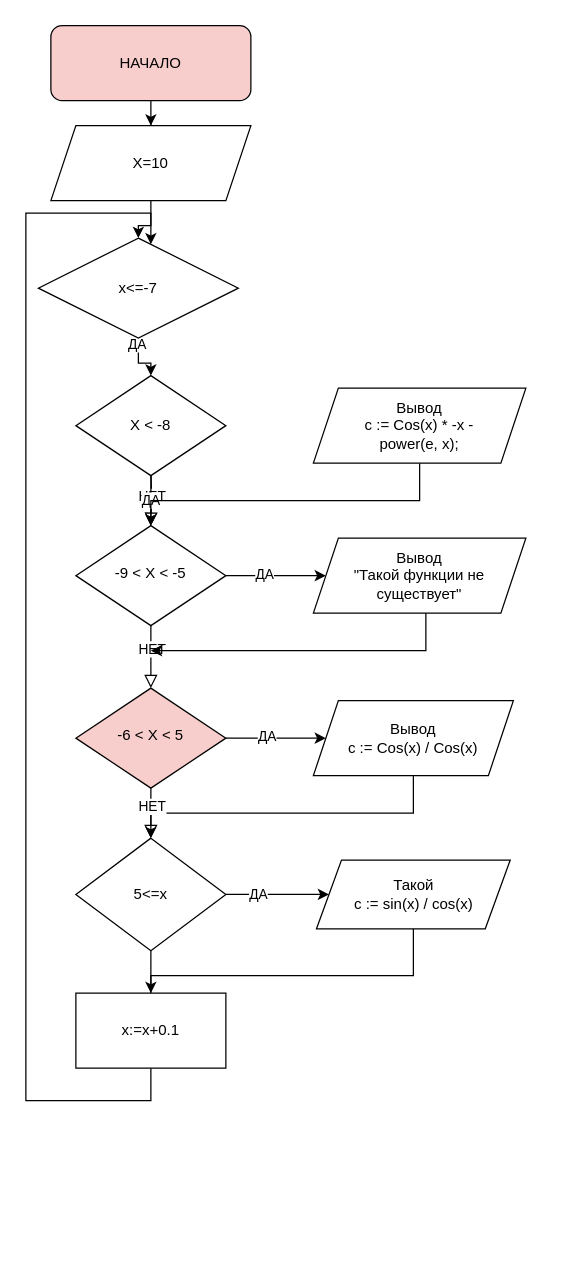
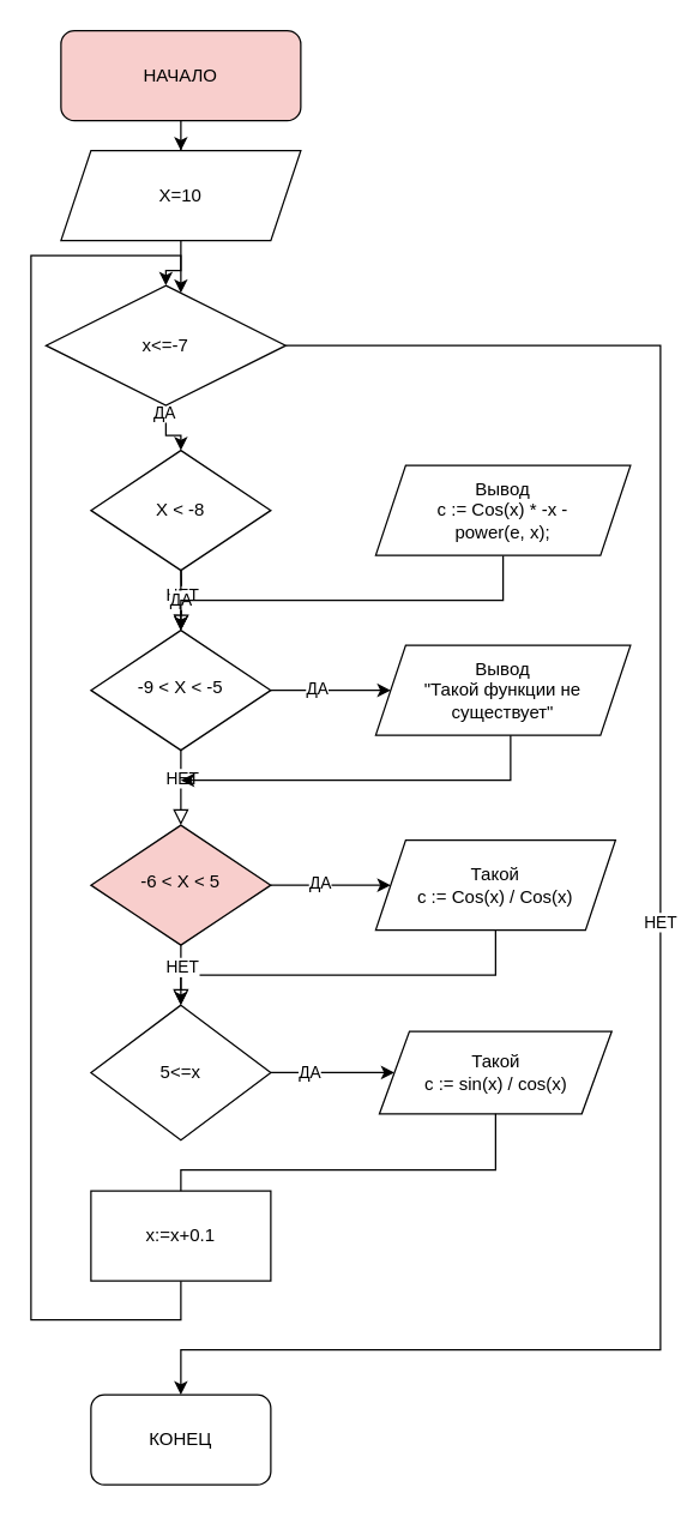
- <mxCell id="38" value="Вывод&lt;br&gt;c := Cos(x) / Cos(x)" style="shape=parallelogram;perimeter=parallelogramPerimeter;whiteSpace=wrap;html=1;fixedSize=1;" vertex="1" parent="1"><mxGeometry x="250" y="560" width="160" height="60" as="geometry" /></mxCell>
+ <mxCell id="38" value="Такой&lt;br&gt;c := Cos(x) / Cos(x)" style="shape=parallelogram;perimeter=parallelogramPerimeter;whiteSpace=wrap;html=1;fixedSize=1;" vertex="1" parent="1"><mxGeometry x="250" y="560" width="160" height="60" as="geometry" /></mxCell>
+ <mxCell id="33" value="НЕТ" style="edgeStyle=orthogonalEdgeStyle;rounded=0;orthogonalLoop=1;jettySize=auto;html=1;entryX=0.5;entryY=0;entryDx=0;entryDy=0;" edge="1" parent="1" source="34" target="23"><mxGeometry relative="1" as="geometry"><mxPoint x="180" y="955" as="targetPoint" /><Array as="points"><mxPoint x="440" y="230" /><mxPoint x="440" y="900" /><mxPoint x="120" y="900" /></Array></mxGeometry></mxCell>
- <mxCell id="16" style="edgeStyle=orthogonalEdgeStyle;rounded=0;orthogonalLoop=1;jettySize=auto;html=1;exitX=0.5;exitY=1;exitDx=0;exitDy=0;entryX=0.5;entryY=0;entryDx=0;entryDy=0;" edge="1" parent="1" source="19" target="36"><mxGeometry relative="1" as="geometry" /></mxCell>
+ <mxCell id="23" value="КОНЕЦ" style="rounded=1;whiteSpace=wrap;html=1;" parent="1" vertex="1"><mxGeometry x="60" y="930" width="120" height="60" as="geometry" /></mxCell>
